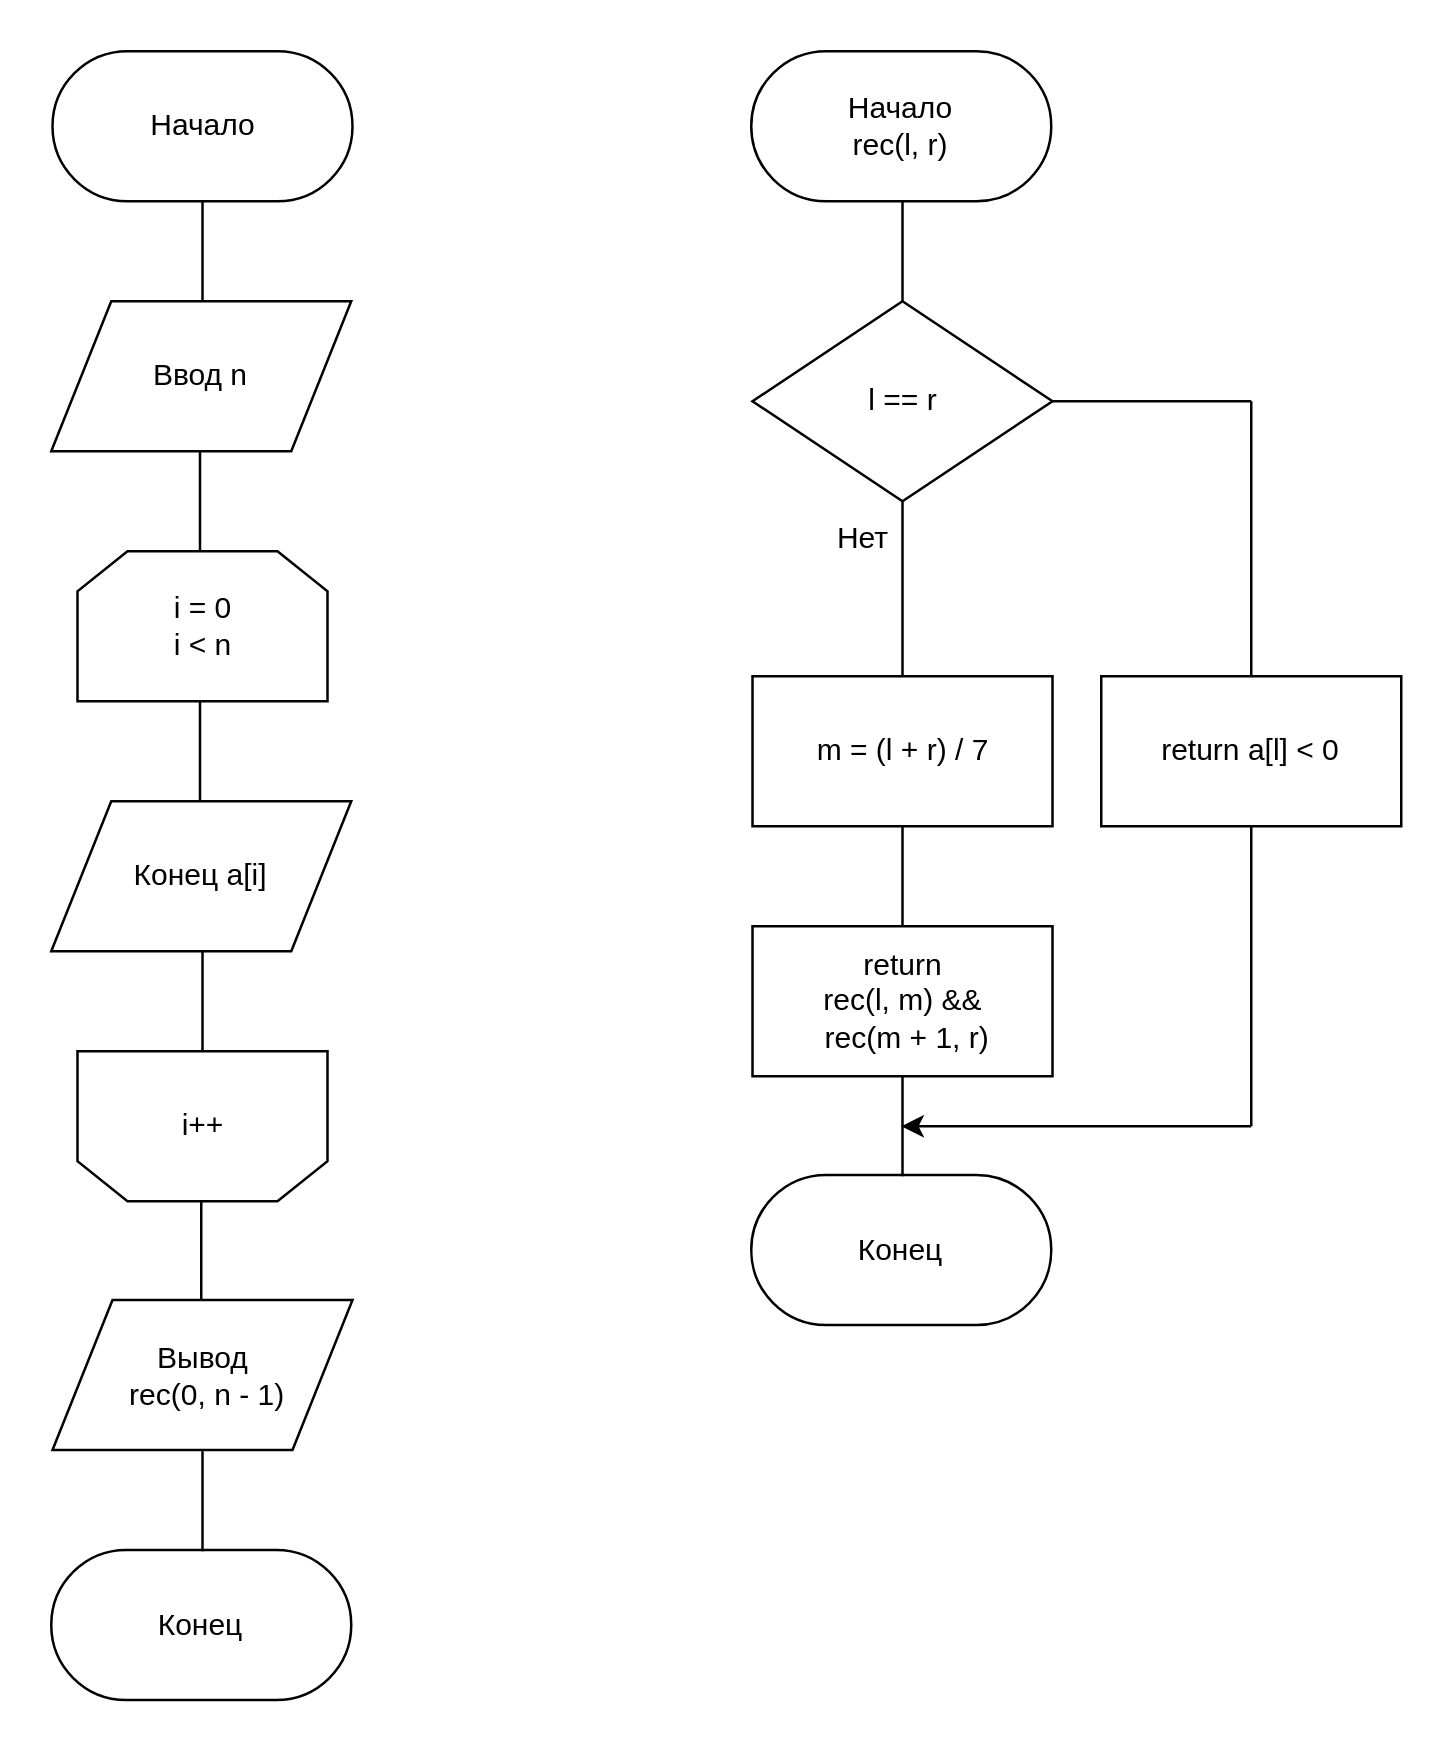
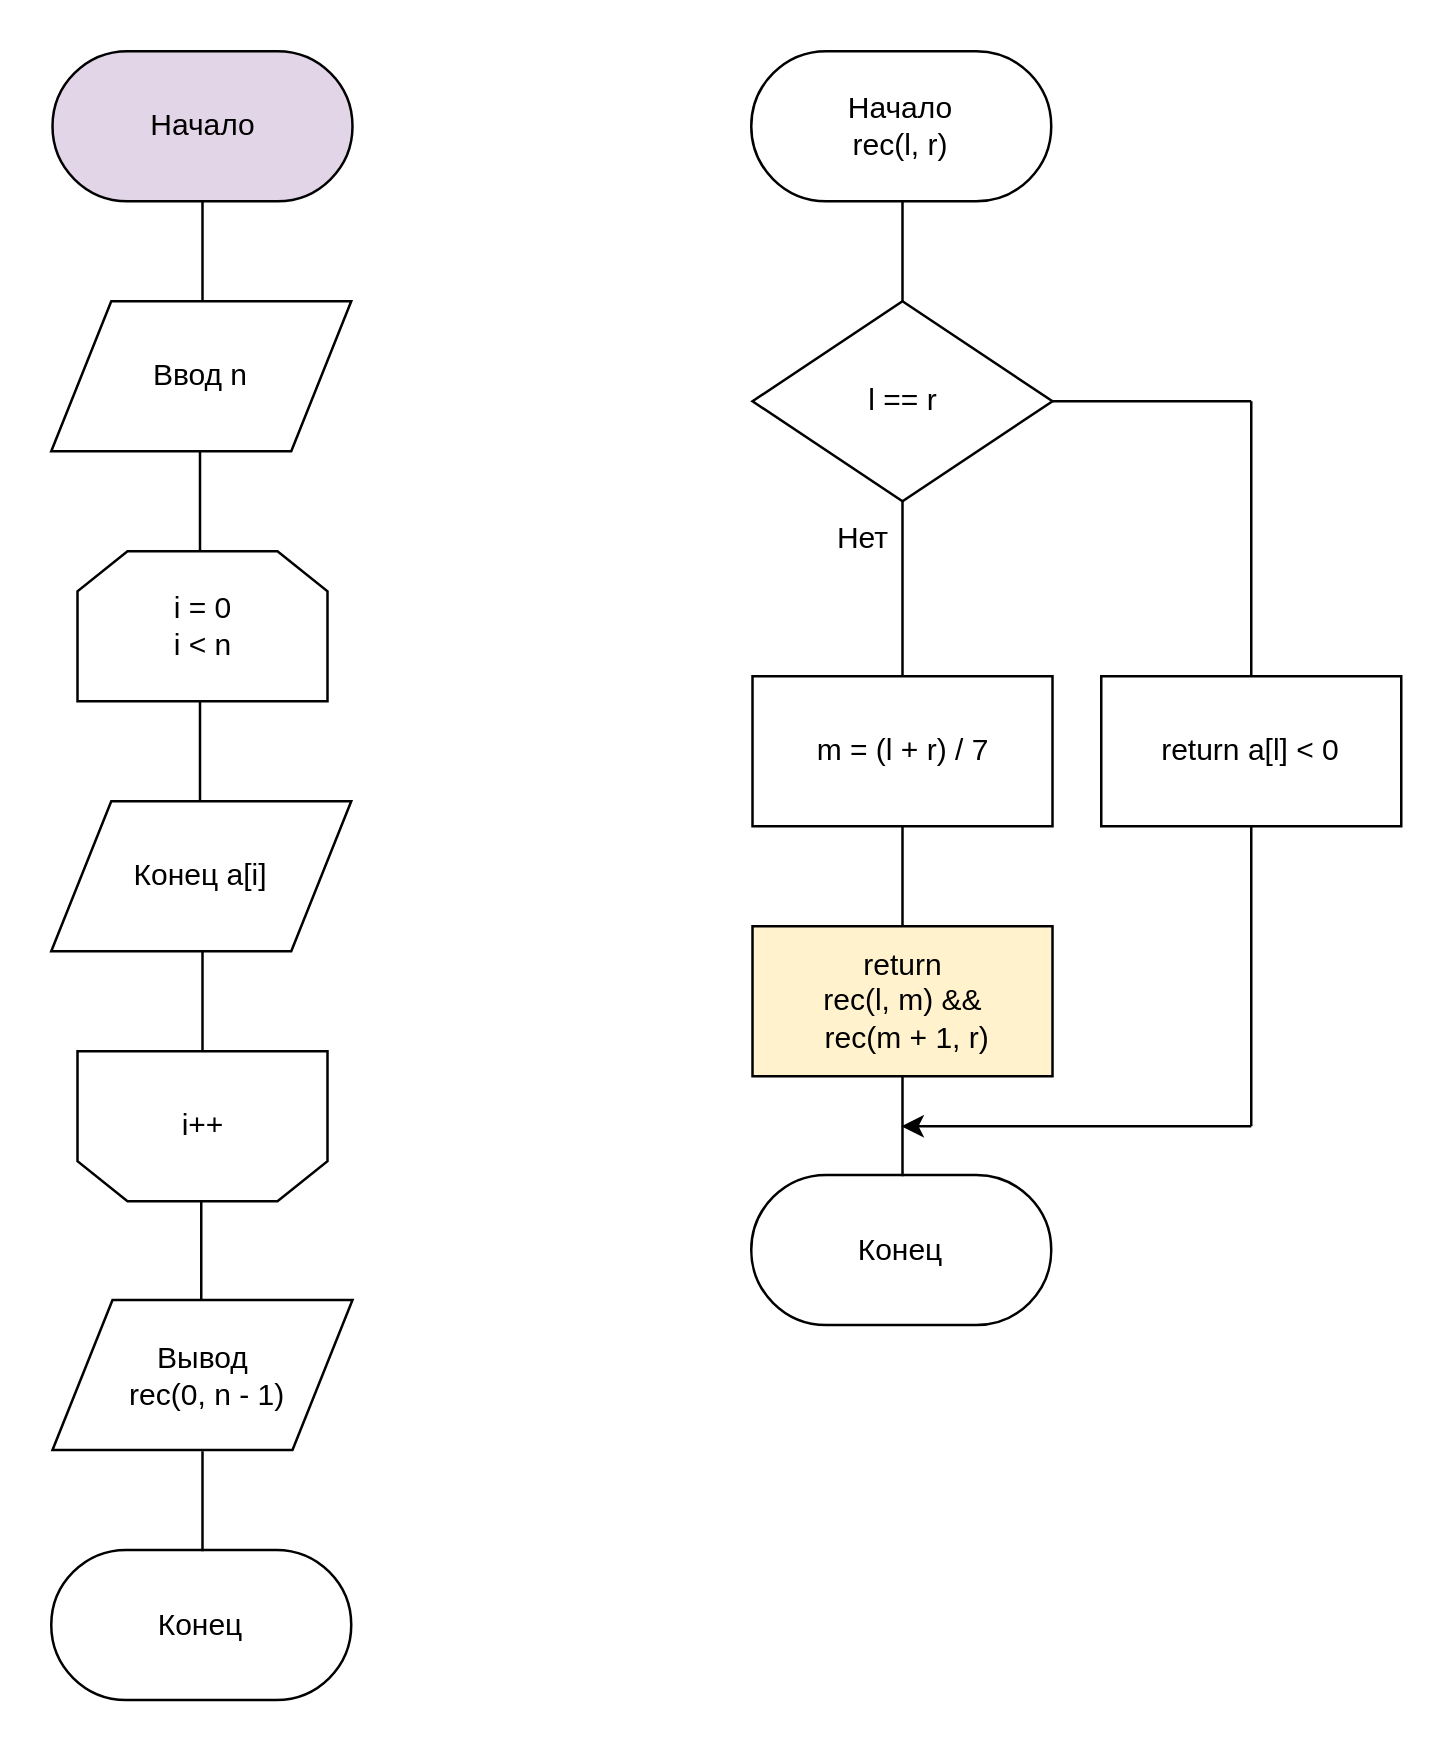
- <mxCell id="2" value="Начало" style="rounded=1;whiteSpace=wrap;html=1;arcSize=50;" vertex="1" parent="1"><mxGeometry x="20.5" y="20" width="120" height="60" as="geometry" /></mxCell>
+ <mxCell id="2" value="Начало" style="rounded=1;whiteSpace=wrap;html=1;arcSize=50;fillColor=#e1d5e7;" vertex="1" parent="1"><mxGeometry x="20.5" y="20" width="120" height="60" as="geometry" /></mxCell>
- <mxCell id="23" value="return&lt;br&gt;rec(l, m) &amp;amp;&amp;amp;&lt;br&gt;&amp;nbsp;rec(m + 1, r)" style="rounded=0;whiteSpace=wrap;html=1;" vertex="1" parent="1"><mxGeometry x="300.5" y="370" width="120" height="60" as="geometry" /></mxCell>
+ <mxCell id="23" value="return&lt;br&gt;rec(l, m) &amp;amp;&amp;amp;&lt;br&gt;&amp;nbsp;rec(m + 1, r)" style="rounded=0;whiteSpace=wrap;html=1;fillColor=#fff2cc;" vertex="1" parent="1"><mxGeometry x="300.5" y="370" width="120" height="60" as="geometry" /></mxCell>
